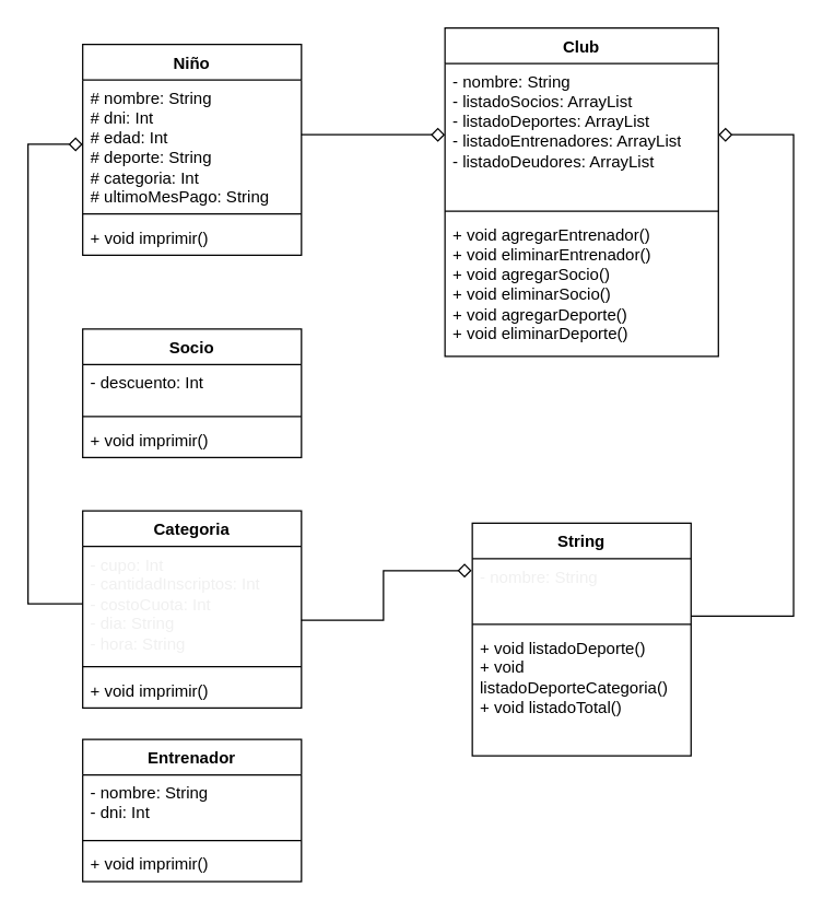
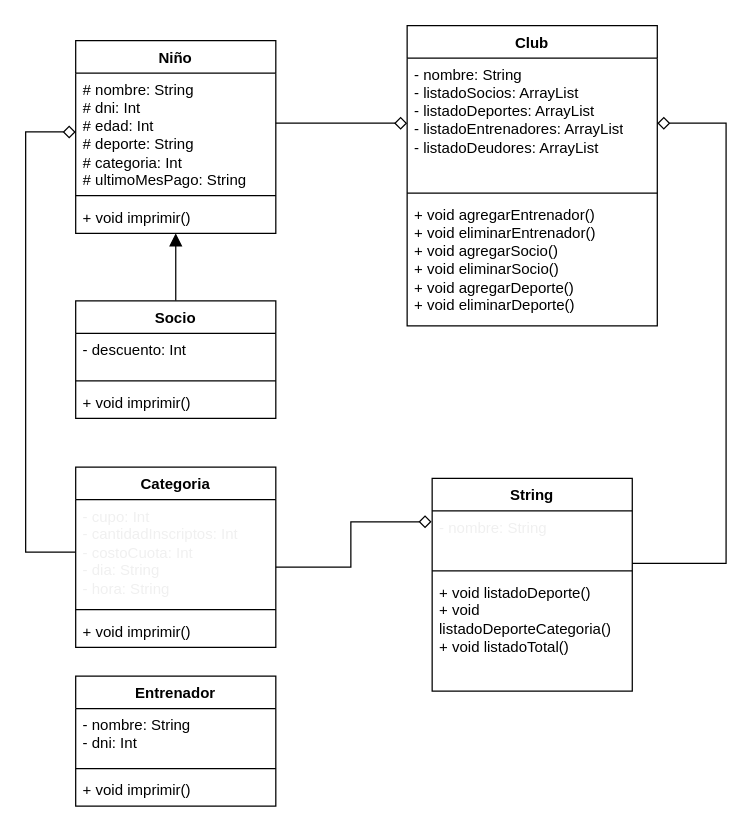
+ <mxCell id="2" style="edgeStyle=orthogonalEdgeStyle;rounded=0;orthogonalLoop=1;jettySize=auto;html=1;fontSize=12;startSize=8;endSize=8;endArrow=block;endFill=1;entryX=0.5;entryY=1;entryDx=0;entryDy=0;exitX=0.5;exitY=0;exitDx=0;exitDy=0;" parent="1" source="3" target="7" edge="1"><mxGeometry relative="1" as="geometry"><mxPoint x="30" y="179" as="sourcePoint" /><mxPoint x="180" y="149" as="targetPoint" /><Array as="points"><mxPoint x="140" y="210" /><mxPoint x="140" y="210" /></Array></mxGeometry></mxCell>
